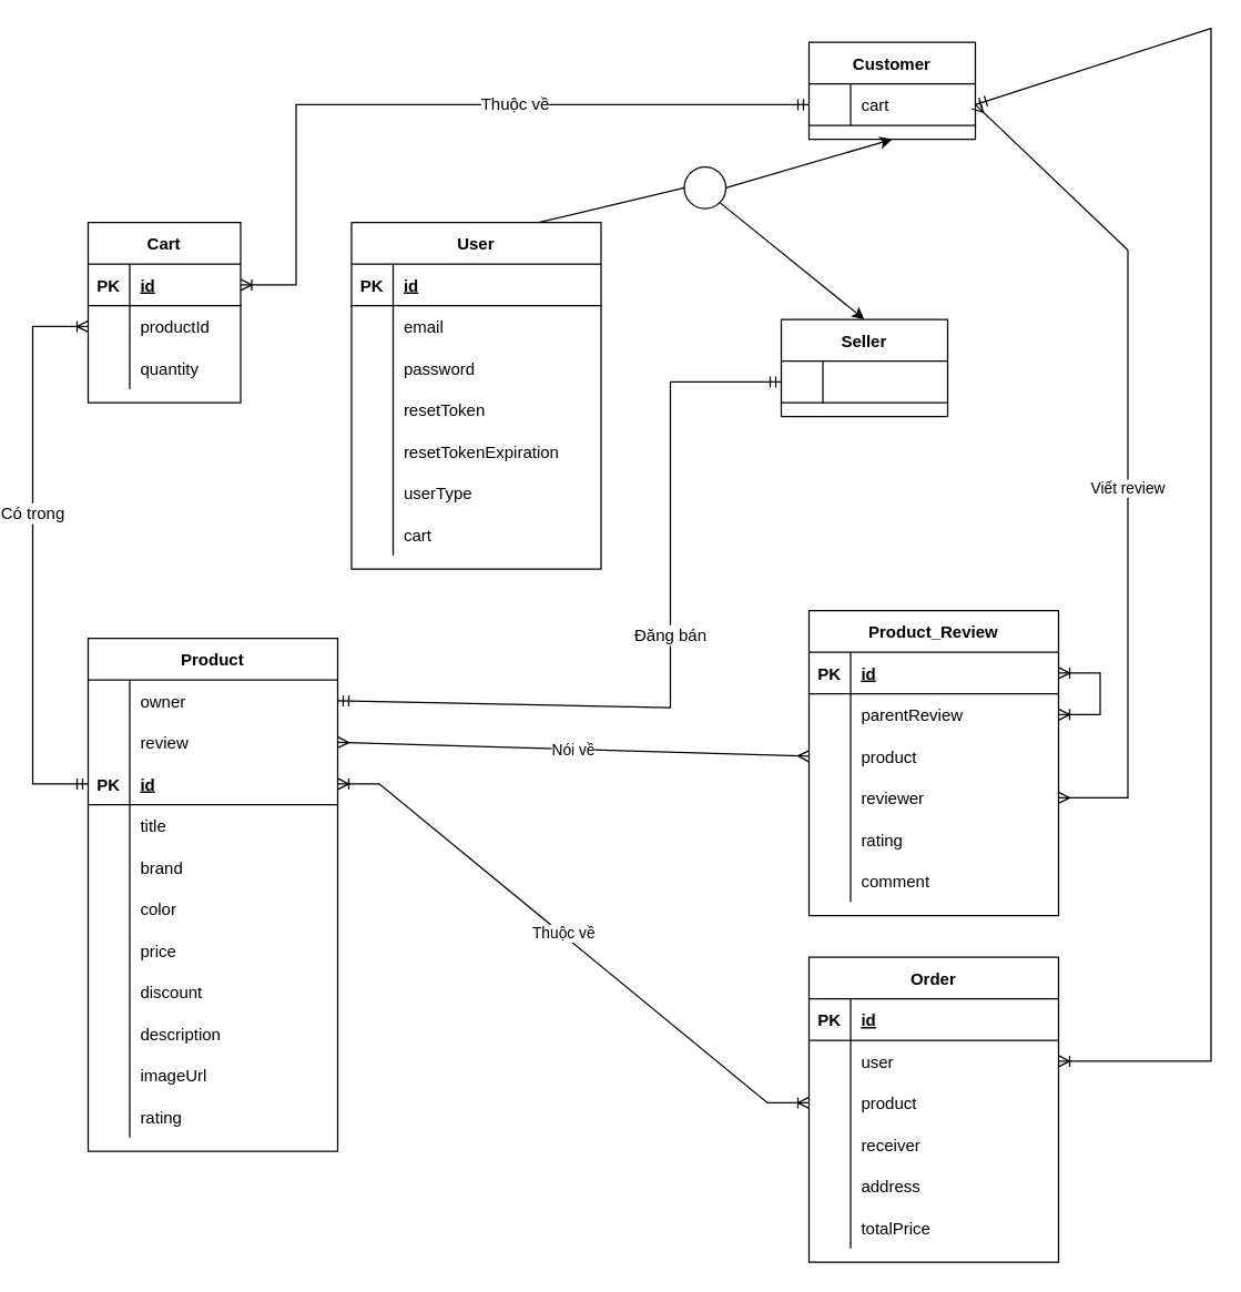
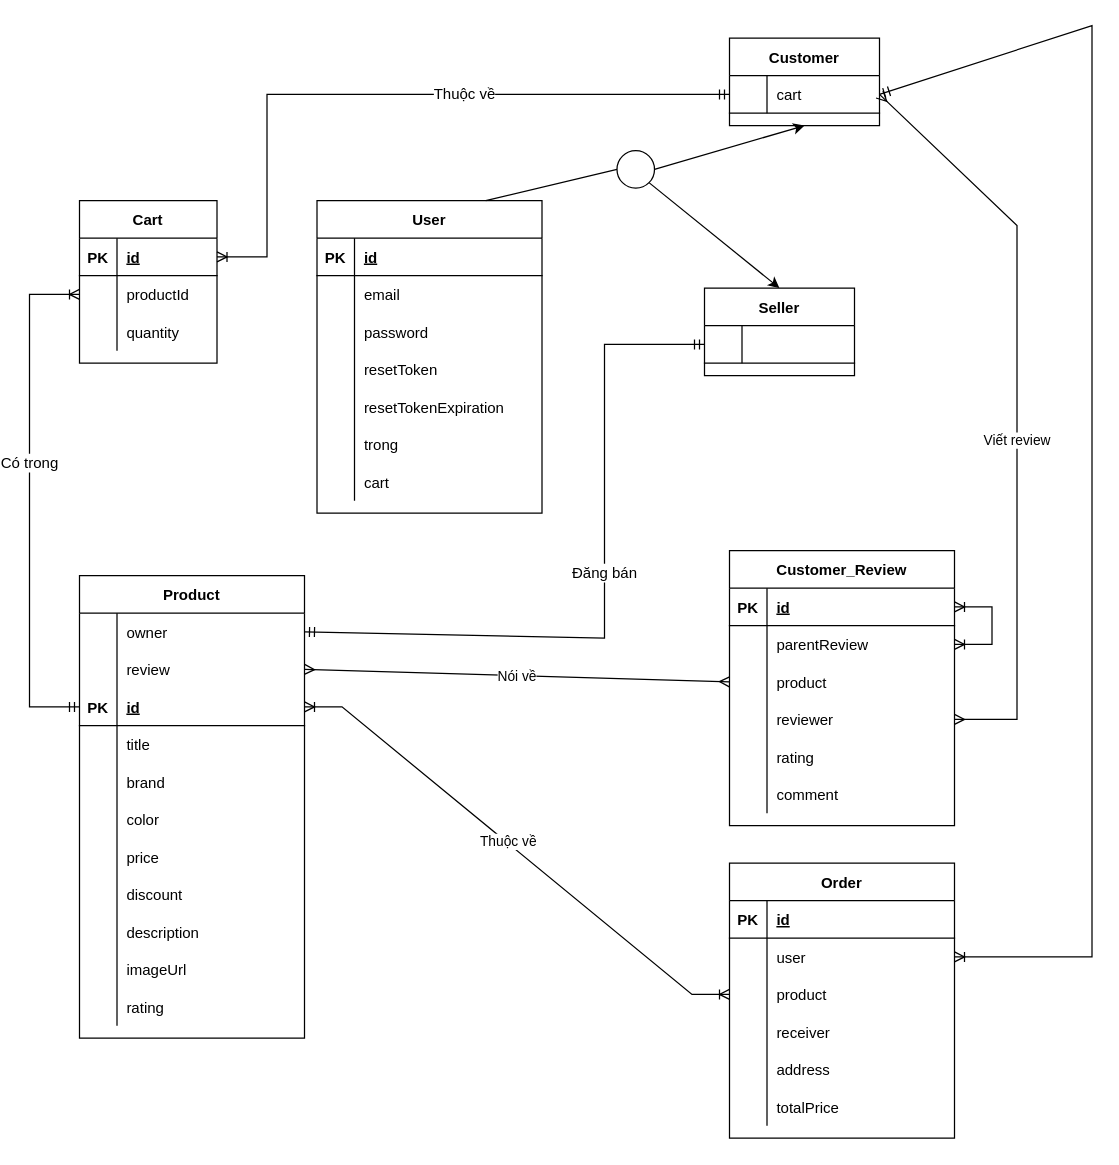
- <mxCell id="20" value="userType" style="shape=partialRectangle;connectable=0;fillColor=none;top=0;left=0;bottom=0;right=0;align=left;spacingLeft=6;overflow=hidden;" vertex="1" parent="18"><mxGeometry x="30" width="150" height="30" as="geometry"><mxRectangle width="150" height="30" as="alternateBounds" /></mxGeometry></mxCell>
+ <mxCell id="20" value="trong" style="shape=partialRectangle;connectable=0;fillColor=none;top=0;left=0;bottom=0;right=0;align=left;spacingLeft=6;overflow=hidden;" vertex="1" parent="18"><mxGeometry x="30" width="150" height="30" as="geometry"><mxRectangle width="150" height="30" as="alternateBounds" /></mxGeometry></mxCell>
- <mxCell id="71" value="Product_Review" style="shape=table;startSize=30;container=1;collapsible=1;childLayout=tableLayout;fixedRows=1;rowLines=0;fontStyle=1;align=center;resizeLast=1;" vertex="1" parent="1"><mxGeometry x="580" y="440" width="180" height="220" as="geometry" /></mxCell>
+ <mxCell id="71" value="Customer_Review" style="shape=table;startSize=30;container=1;collapsible=1;childLayout=tableLayout;fixedRows=1;rowLines=0;fontStyle=1;align=center;resizeLast=1;" vertex="1" parent="1"><mxGeometry x="580" y="440" width="180" height="220" as="geometry" /></mxCell>
